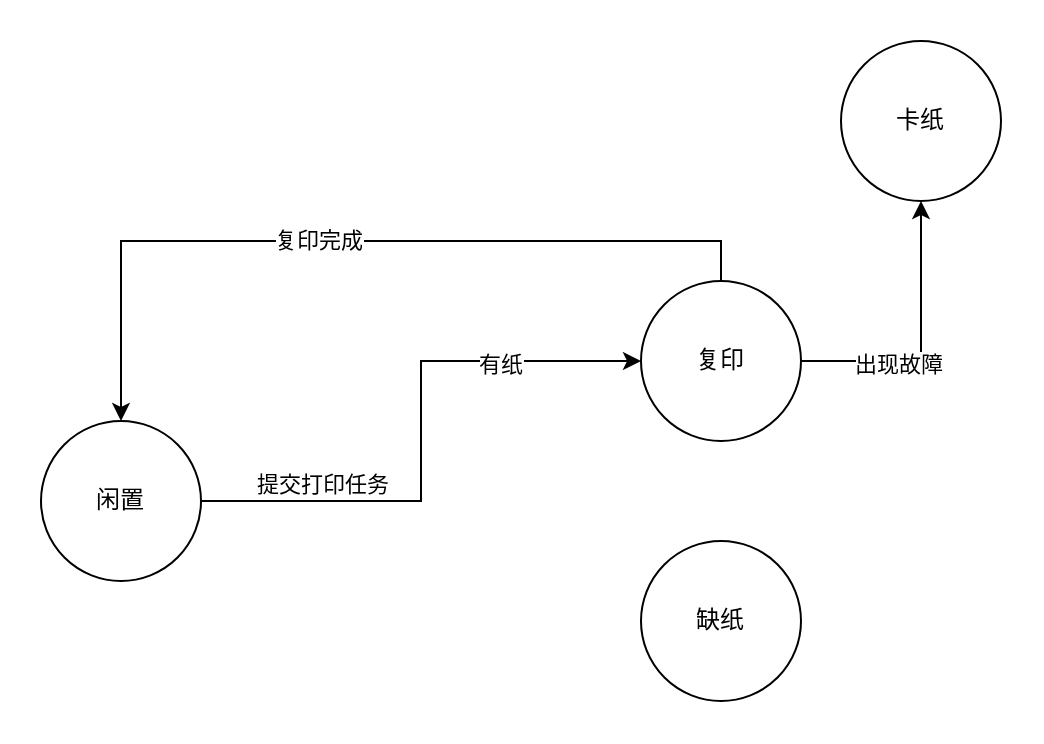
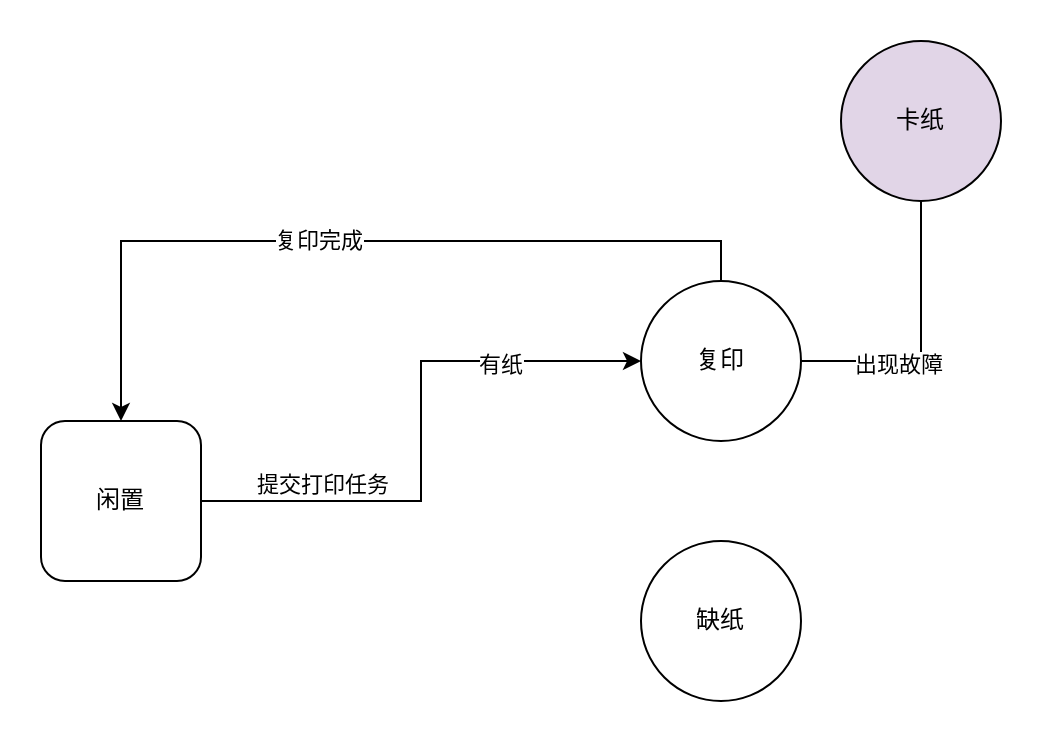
- <mxCell id="12" value="卡纸" style="ellipse;whiteSpace=wrap;html=1;aspect=fixed;" parent="1" vertex="1"><mxGeometry x="420" y="20" width="80" height="80" as="geometry" /></mxCell>
+ <mxCell id="12" value="卡纸" style="ellipse;whiteSpace=wrap;html=1;aspect=fixed;fillColor=#e1d5e7;" parent="1" vertex="1"><mxGeometry x="420" y="20" width="80" height="80" as="geometry" /></mxCell>
- <mxCell id="6" value="" style="edgeStyle=orthogonalEdgeStyle;rounded=0;orthogonalLoop=1;jettySize=auto;html=1;" parent="1" source="10" target="12" edge="1"><mxGeometry relative="1" as="geometry" /></mxCell>
+ <mxCell id="6" value="" style="edgeStyle=orthogonalEdgeStyle;rounded=0;orthogonalLoop=1;jettySize=auto;html=1;endArrow=none;" parent="1" source="10" target="12" edge="1"><mxGeometry relative="1" as="geometry" /></mxCell>
- <mxCell id="5" value="闲置" style="ellipse;whiteSpace=wrap;html=1;aspect=fixed;" parent="1" vertex="1"><mxGeometry x="20" y="210" width="80" height="80" as="geometry" /></mxCell>
+ <mxCell id="5" value="闲置" style="whiteSpace=wrap;html=1;aspect=fixed;rounded=1;" parent="1" vertex="1"><mxGeometry x="20" y="210" width="80" height="80" as="geometry" /></mxCell>
